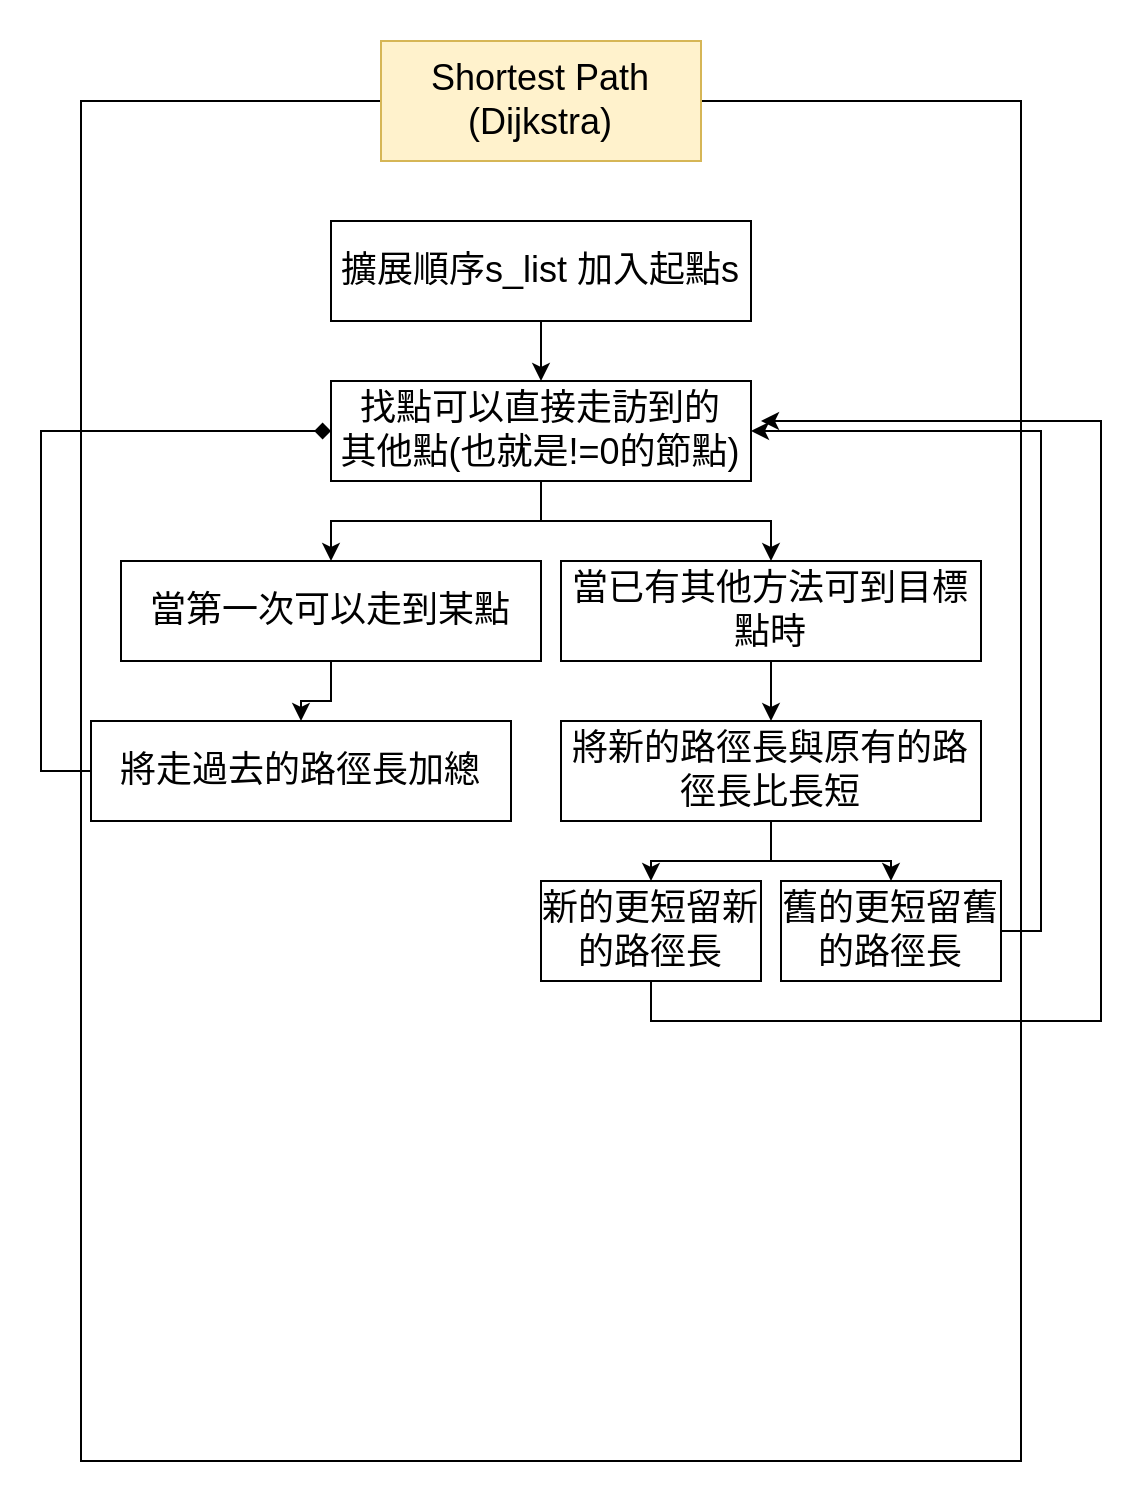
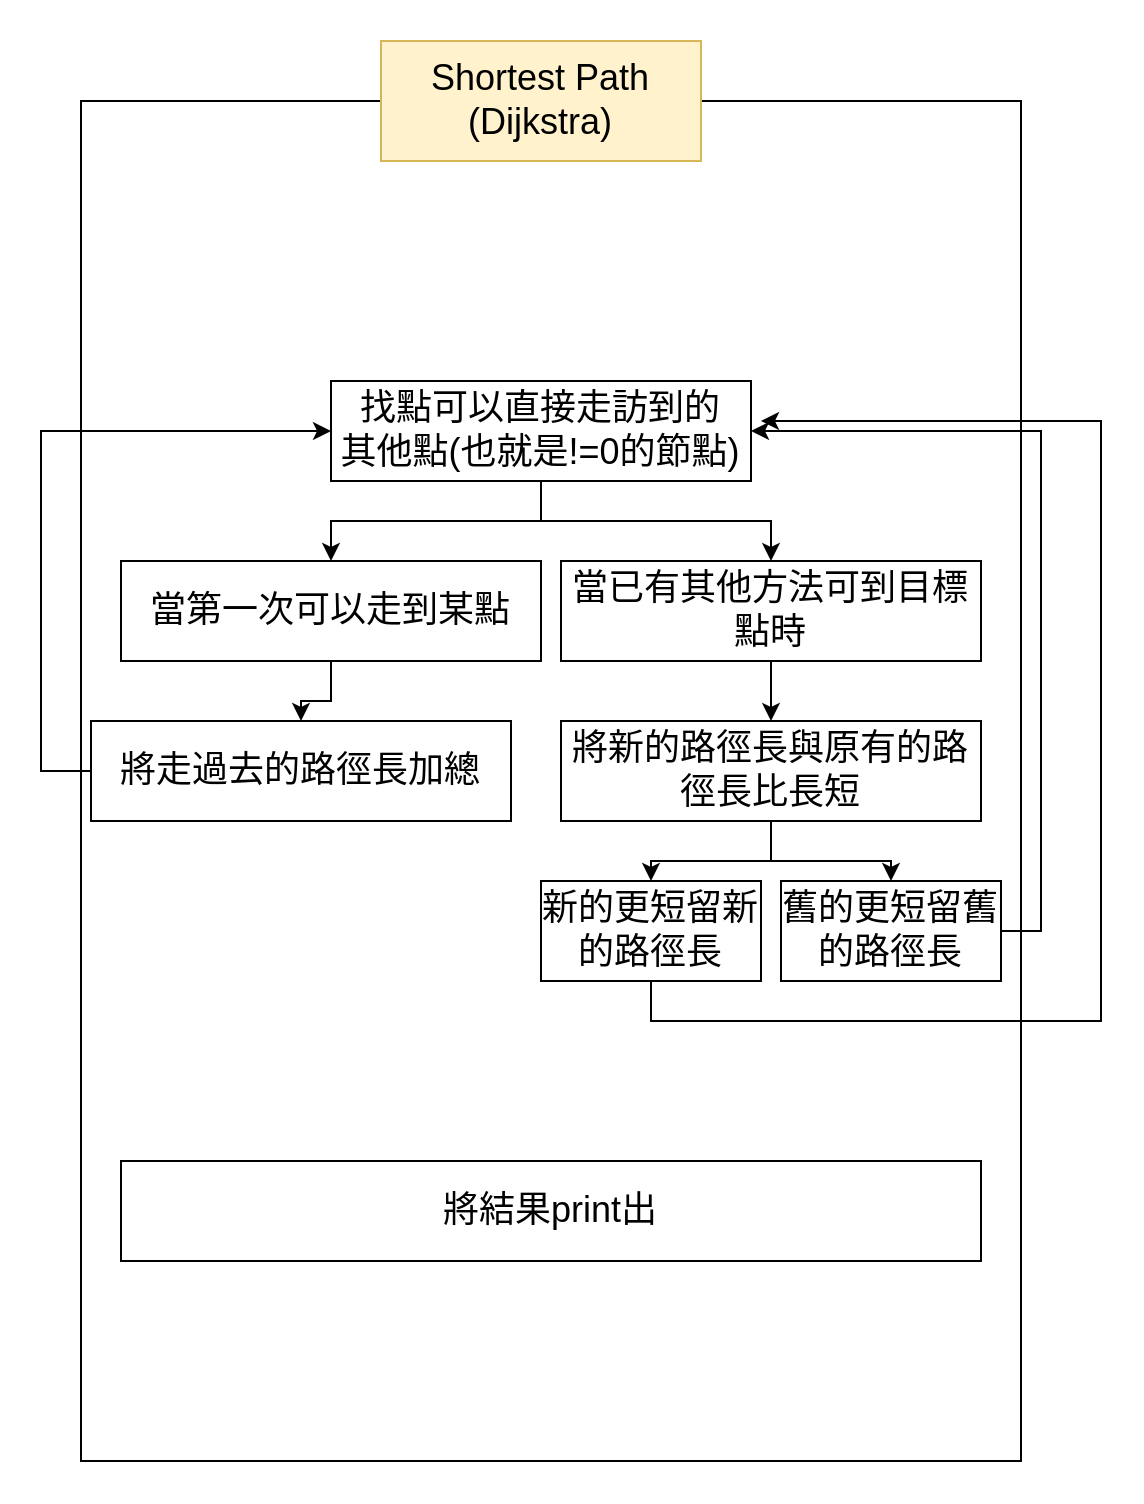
- <mxCell id="5" value="&lt;font style=&quot;font-size: 18px&quot;&gt;擴展順序s_list 加入起點s&lt;/font&gt;" style="rounded=0;whiteSpace=wrap;html=1;fillColor=none;" vertex="1" parent="1"><mxGeometry x="165" y="110" width="210" height="50" as="geometry" /></mxCell>
- <mxCell id="4" value="" style="edgeStyle=orthogonalEdgeStyle;rounded=0;orthogonalLoop=1;jettySize=auto;html=1;" edge="1" parent="1" source="5" target="8"><mxGeometry relative="1" as="geometry" /></mxCell>
- <mxCell id="14" style="edgeStyle=orthogonalEdgeStyle;rounded=0;orthogonalLoop=1;jettySize=auto;html=1;exitX=0;exitY=0.5;exitDx=0;exitDy=0;entryX=0;entryY=0.5;entryDx=0;entryDy=0;endArrow=diamond;" edge="1" parent="1" source="15" target="8"><mxGeometry relative="1" as="geometry"><Array as="points"><mxPoint x="20" y="385" /><mxPoint x="20" y="215" /></Array></mxGeometry></mxCell>
+ <mxCell id="14" style="edgeStyle=orthogonalEdgeStyle;rounded=0;orthogonalLoop=1;jettySize=auto;html=1;exitX=0;exitY=0.5;exitDx=0;exitDy=0;entryX=0;entryY=0.5;entryDx=0;entryDy=0;" edge="1" parent="1" source="15" target="8"><mxGeometry relative="1" as="geometry"><Array as="points"><mxPoint x="20" y="385" /><mxPoint x="20" y="215" /></Array></mxGeometry></mxCell>
+ <mxCell id="22" value="&lt;font style=&quot;font-size: 18px&quot;&gt;將結果print出&lt;br&gt;&lt;/font&gt;" style="rounded=0;whiteSpace=wrap;html=1;fillColor=none;" vertex="1" parent="1"><mxGeometry x="60" y="580" width="430" height="50" as="geometry" /></mxCell>
